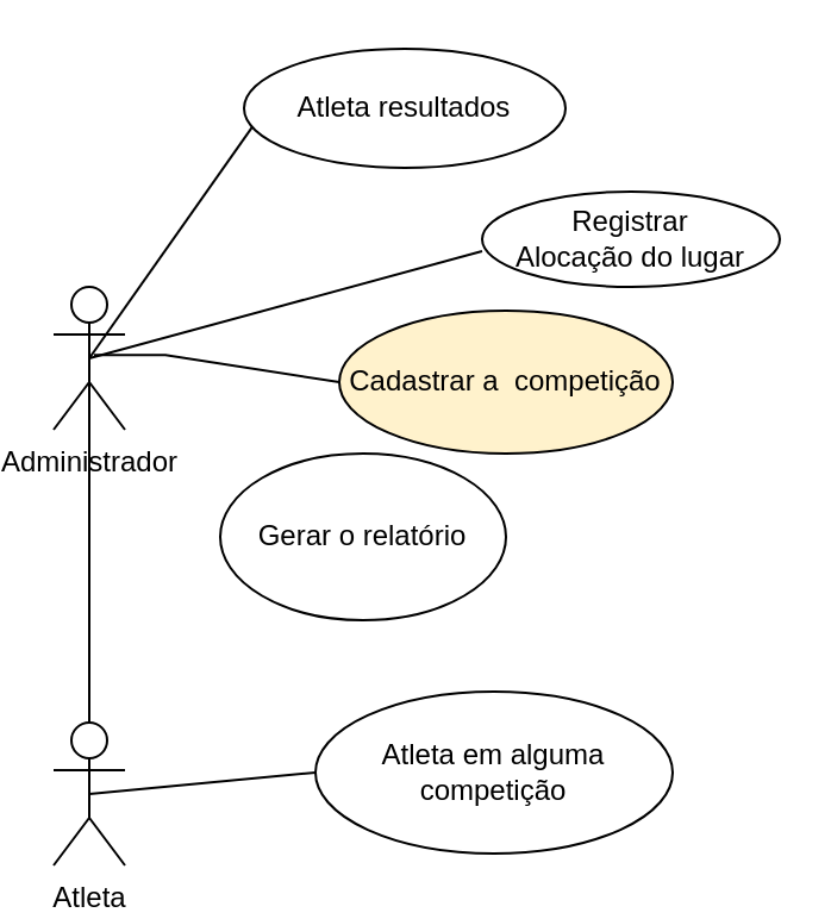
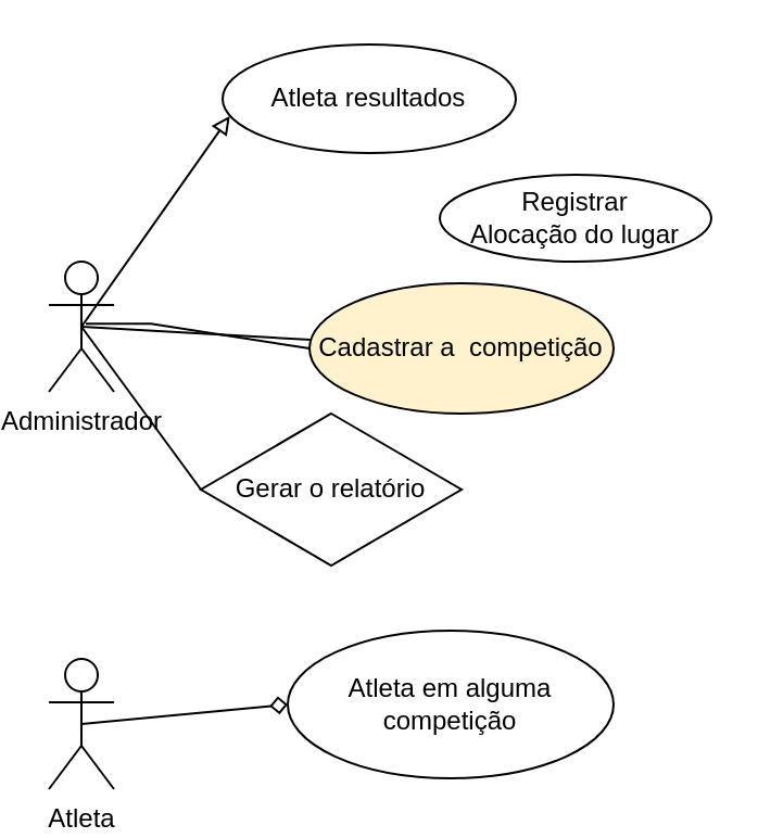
- <mxCell id="12" style="edgeStyle=none;rounded=0;orthogonalLoop=1;jettySize=auto;html=1;exitX=0.5;exitY=0.5;exitDx=0;exitDy=0;exitPerimeter=0;entryX=0.025;entryY=0.658;entryDx=0;entryDy=0;entryPerimeter=0;endArrow=none;endFill=0;" parent="1" source="3" target="11" edge="1"><mxGeometry relative="1" as="geometry" /></mxCell>
+ <mxCell id="12" style="edgeStyle=none;rounded=0;orthogonalLoop=1;jettySize=auto;html=1;exitX=0.5;exitY=0.5;exitDx=0;exitDy=0;exitPerimeter=0;entryX=0.025;entryY=0.658;entryDx=0;entryDy=0;entryPerimeter=0;endArrow=block;endFill=0;" parent="1" source="3" target="11" edge="1"><mxGeometry relative="1" as="geometry" /></mxCell>
- <mxCell id="10" style="edgeStyle=none;rounded=0;orthogonalLoop=1;jettySize=auto;html=1;exitX=0.5;exitY=0.5;exitDx=0;exitDy=0;exitPerimeter=0;entryX=0;entryY=0.625;entryDx=0;entryDy=0;entryPerimeter=0;endArrow=none;endFill=0;" parent="1" source="3" target="9" edge="1"><mxGeometry relative="1" as="geometry" /></mxCell>
+ <mxCell id="10" style="edgeStyle=none;rounded=0;orthogonalLoop=1;jettySize=auto;html=1;exitX=0.5;exitY=0.5;exitDx=0;exitDy=0;exitPerimeter=0;endArrow=none;endFill=0;" parent="1" source="3" target="7" edge="1"><mxGeometry relative="1" as="geometry" /></mxCell>
- <mxCell id="13" value="Gerar o relatório" style="ellipse;whiteSpace=wrap;html=1;" parent="1" vertex="1"><mxGeometry x="90" y="190" width="120" height="70" as="geometry" /></mxCell>
+ <mxCell id="13" value="Gerar o relatório" style="rhombus;whiteSpace=wrap;html=1;" parent="1" vertex="1"><mxGeometry x="90" y="190" width="120" height="70" as="geometry" /></mxCell>
- <mxCell id="2" style="edgeStyle=none;rounded=0;orthogonalLoop=1;jettySize=auto;html=1;exitX=0.5;exitY=0.5;exitDx=0;exitDy=0;exitPerimeter=0;endArrow=none;endFill=0;" parent="1" source="3" target="5" edge="1"><mxGeometry relative="1" as="geometry" /></mxCell>
+ <mxCell id="2" style="edgeStyle=none;rounded=0;orthogonalLoop=1;jettySize=auto;html=1;exitX=0.5;exitY=0.5;exitDx=0;exitDy=0;exitPerimeter=0;entryX=0;entryY=0.5;entryDx=0;entryDy=0;endArrow=none;endFill=0;" parent="1" source="3" target="13" edge="1"><mxGeometry relative="1" as="geometry" /></mxCell>
- <mxCell id="4" style="edgeStyle=none;rounded=0;orthogonalLoop=1;jettySize=auto;html=1;exitX=0.5;exitY=0.5;exitDx=0;exitDy=0;exitPerimeter=0;endArrow=none;endFill=0;entryX=0;entryY=0.5;entryDx=0;entryDy=0;" parent="1" source="5" target="6" edge="1"><mxGeometry relative="1" as="geometry"><mxPoint x="120" y="289.667" as="targetPoint" /></mxGeometry></mxCell>
+ <mxCell id="4" style="edgeStyle=none;rounded=0;orthogonalLoop=1;jettySize=auto;html=1;exitX=0.5;exitY=0.5;exitDx=0;exitDy=0;exitPerimeter=0;endArrow=diamond;endFill=0;entryX=0;entryY=0.5;entryDx=0;entryDy=0;" parent="1" source="5" target="6" edge="1"><mxGeometry relative="1" as="geometry"><mxPoint x="120" y="289.667" as="targetPoint" /></mxGeometry></mxCell>
